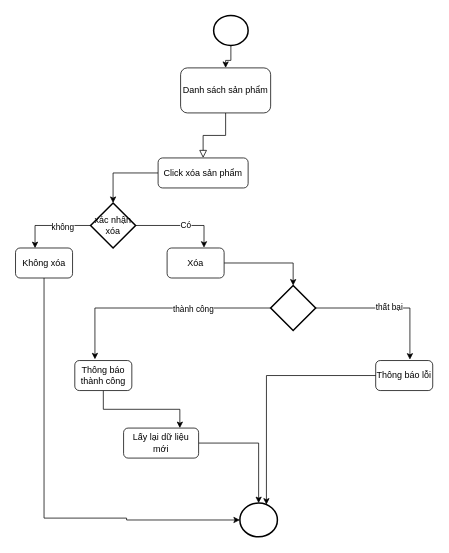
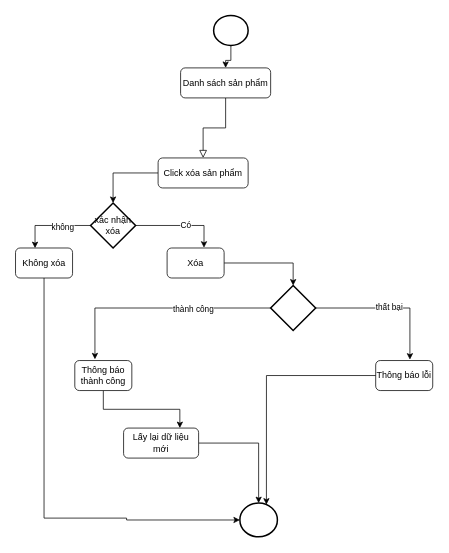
- <mxCell id="3" value="Danh sách sản phẩm" style="rounded=1;whiteSpace=wrap;html=1;fontSize=12;glass=0;strokeWidth=1;shadow=0;" parent="1" vertex="1"><mxGeometry x="240" y="90" width="120" height="60" as="geometry" /></mxCell>
+ <mxCell id="3" value="Danh sách sản phẩm" style="rounded=1;whiteSpace=wrap;html=1;fontSize=12;glass=0;strokeWidth=1;shadow=0;" parent="1" vertex="1"><mxGeometry x="240" y="90" width="120" height="40" as="geometry" /></mxCell>
